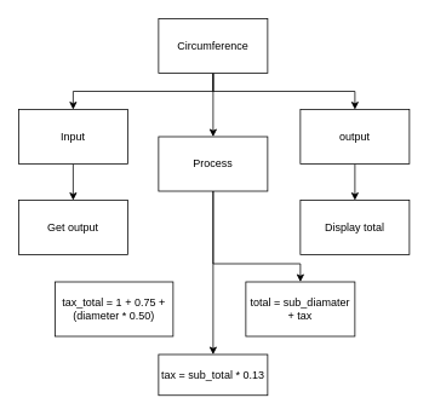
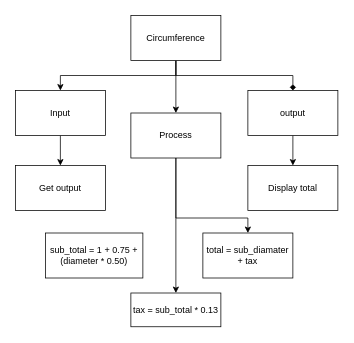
- <mxCell id="4" style="edgeStyle=orthogonalEdgeStyle;html=1;entryX=0.5;entryY=0;entryDx=0;entryDy=0;rounded=0;" parent="1" source="5" target="12" edge="1"><mxGeometry relative="1" as="geometry"><Array as="points"><mxPoint x="234" y="100" /><mxPoint x="390" y="100" /></Array></mxGeometry></mxCell>
+ <mxCell id="4" style="edgeStyle=orthogonalEdgeStyle;html=1;entryX=0.5;entryY=0;entryDx=0;entryDy=0;rounded=0;endArrow=diamond;" parent="1" source="5" target="12" edge="1"><mxGeometry relative="1" as="geometry"><Array as="points"><mxPoint x="234" y="100" /><mxPoint x="390" y="100" /></Array></mxGeometry></mxCell>
- <mxCell id="14" value="tax_total = 1 + 0.75 + (diameter * 0.50)" style="rounded=0;whiteSpace=wrap;html=1;" parent="1" vertex="1"><mxGeometry x="60" y="310" width="130" height="60" as="geometry" /></mxCell>
+ <mxCell id="14" value="sub_total = 1 + 0.75 + (diameter * 0.50)" style="rounded=0;whiteSpace=wrap;html=1;" parent="1" vertex="1"><mxGeometry x="60" y="310" width="130" height="60" as="geometry" /></mxCell>
